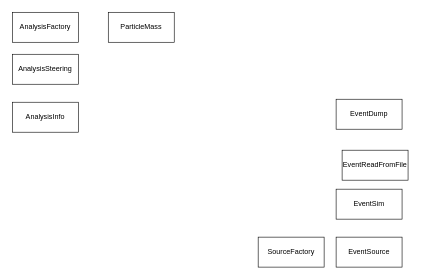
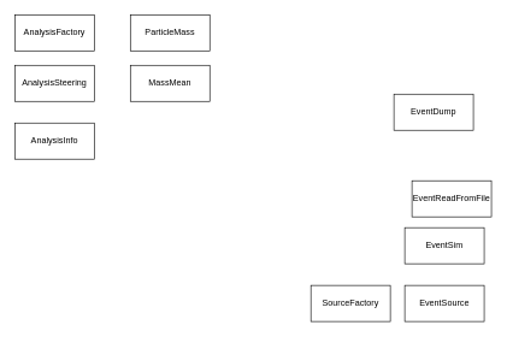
+ <mxCell id="4" value="MassMean" style="html=1;whiteSpace=wrap;" vertex="1" parent="1"><mxGeometry x="180" y="90" width="110" height="50" as="geometry" /></mxCell>
- <mxCell id="8" value="EventDump" style="html=1;whiteSpace=wrap;" vertex="1" parent="1"><mxGeometry x="560" y="165" width="110" height="50" as="geometry" /></mxCell>
+ <mxCell id="8" value="EventDump" style="html=1;whiteSpace=wrap;" vertex="1" parent="1"><mxGeometry x="545" y="130" width="110" height="50" as="geometry" /></mxCell>
